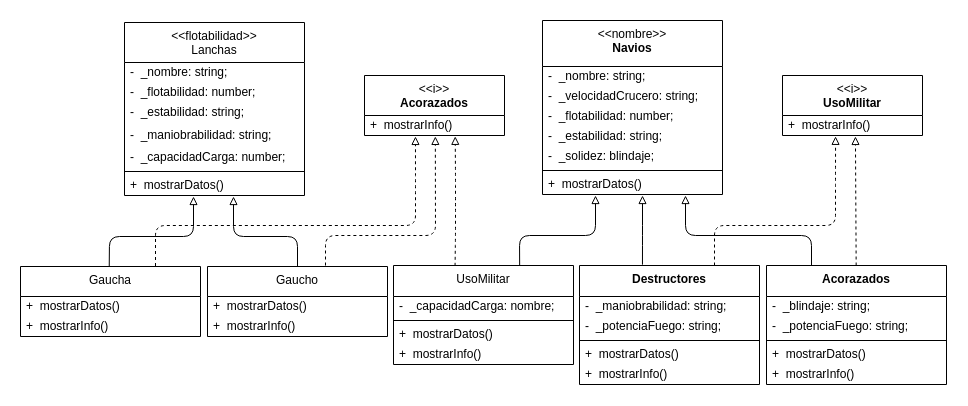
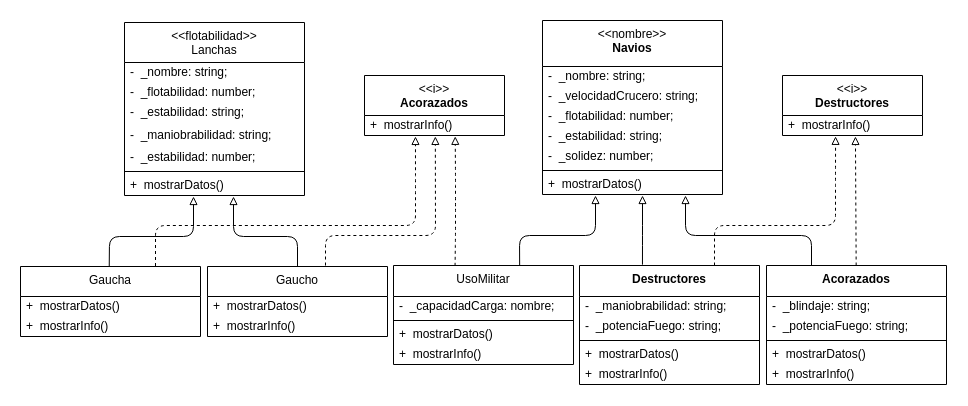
- <mxCell id="52" value="&amp;lt;&amp;lt;i&amp;gt;&amp;gt;&lt;br&gt;&lt;b&gt;UsoMilitar&lt;/b&gt;" style="swimlane;fontStyle=0;align=center;verticalAlign=top;childLayout=stackLayout;horizontal=1;startSize=40;horizontalStack=0;resizeParent=1;resizeParentMax=0;resizeLast=0;collapsible=0;marginBottom=0;html=1;whiteSpace=wrap;" parent="1" vertex="1"><mxGeometry x="782" y="75" width="140" height="60" as="geometry" /></mxCell>
+ <mxCell id="52" value="&amp;lt;&amp;lt;i&amp;gt;&amp;gt;&lt;br&gt;&lt;b&gt;Destructores&lt;/b&gt;" style="swimlane;fontStyle=0;align=center;verticalAlign=top;childLayout=stackLayout;horizontal=1;startSize=40;horizontalStack=0;resizeParent=1;resizeParentMax=0;resizeLast=0;collapsible=0;marginBottom=0;html=1;whiteSpace=wrap;" parent="1" vertex="1"><mxGeometry x="782" y="75" width="140" height="60" as="geometry" /></mxCell>
- <mxCell id="22" value="-&amp;nbsp; _solidez: blindaje;" style="text;html=1;strokeColor=none;fillColor=none;align=left;verticalAlign=middle;spacingLeft=4;spacingRight=4;overflow=hidden;rotatable=0;points=[[0,0.5],[1,0.5]];portConstraint=eastwest;whiteSpace=wrap;" parent="17" vertex="1"><mxGeometry y="126" width="180" height="20" as="geometry" /></mxCell>
+ <mxCell id="22" value="-&amp;nbsp; _solidez: number;" style="text;html=1;strokeColor=none;fillColor=none;align=left;verticalAlign=middle;spacingLeft=4;spacingRight=4;overflow=hidden;rotatable=0;points=[[0,0.5],[1,0.5]];portConstraint=eastwest;whiteSpace=wrap;" parent="17" vertex="1"><mxGeometry y="126" width="180" height="20" as="geometry" /></mxCell>
- <mxCell id="37" value="-&amp;nbsp; _capacidadCarga: number;" style="text;html=1;strokeColor=none;fillColor=none;align=left;verticalAlign=middle;spacingLeft=4;spacingRight=4;overflow=hidden;rotatable=0;points=[[0,0.5],[1,0.5]];portConstraint=eastwest;whiteSpace=wrap;" parent="32" vertex="1"><mxGeometry y="125" width="180" height="20" as="geometry" /></mxCell>
+ <mxCell id="37" value="-&amp;nbsp; _estabilidad: number;" style="text;html=1;strokeColor=none;fillColor=none;align=left;verticalAlign=middle;spacingLeft=4;spacingRight=4;overflow=hidden;rotatable=0;points=[[0,0.5],[1,0.5]];portConstraint=eastwest;whiteSpace=wrap;" parent="32" vertex="1"><mxGeometry y="125" width="180" height="20" as="geometry" /></mxCell>
